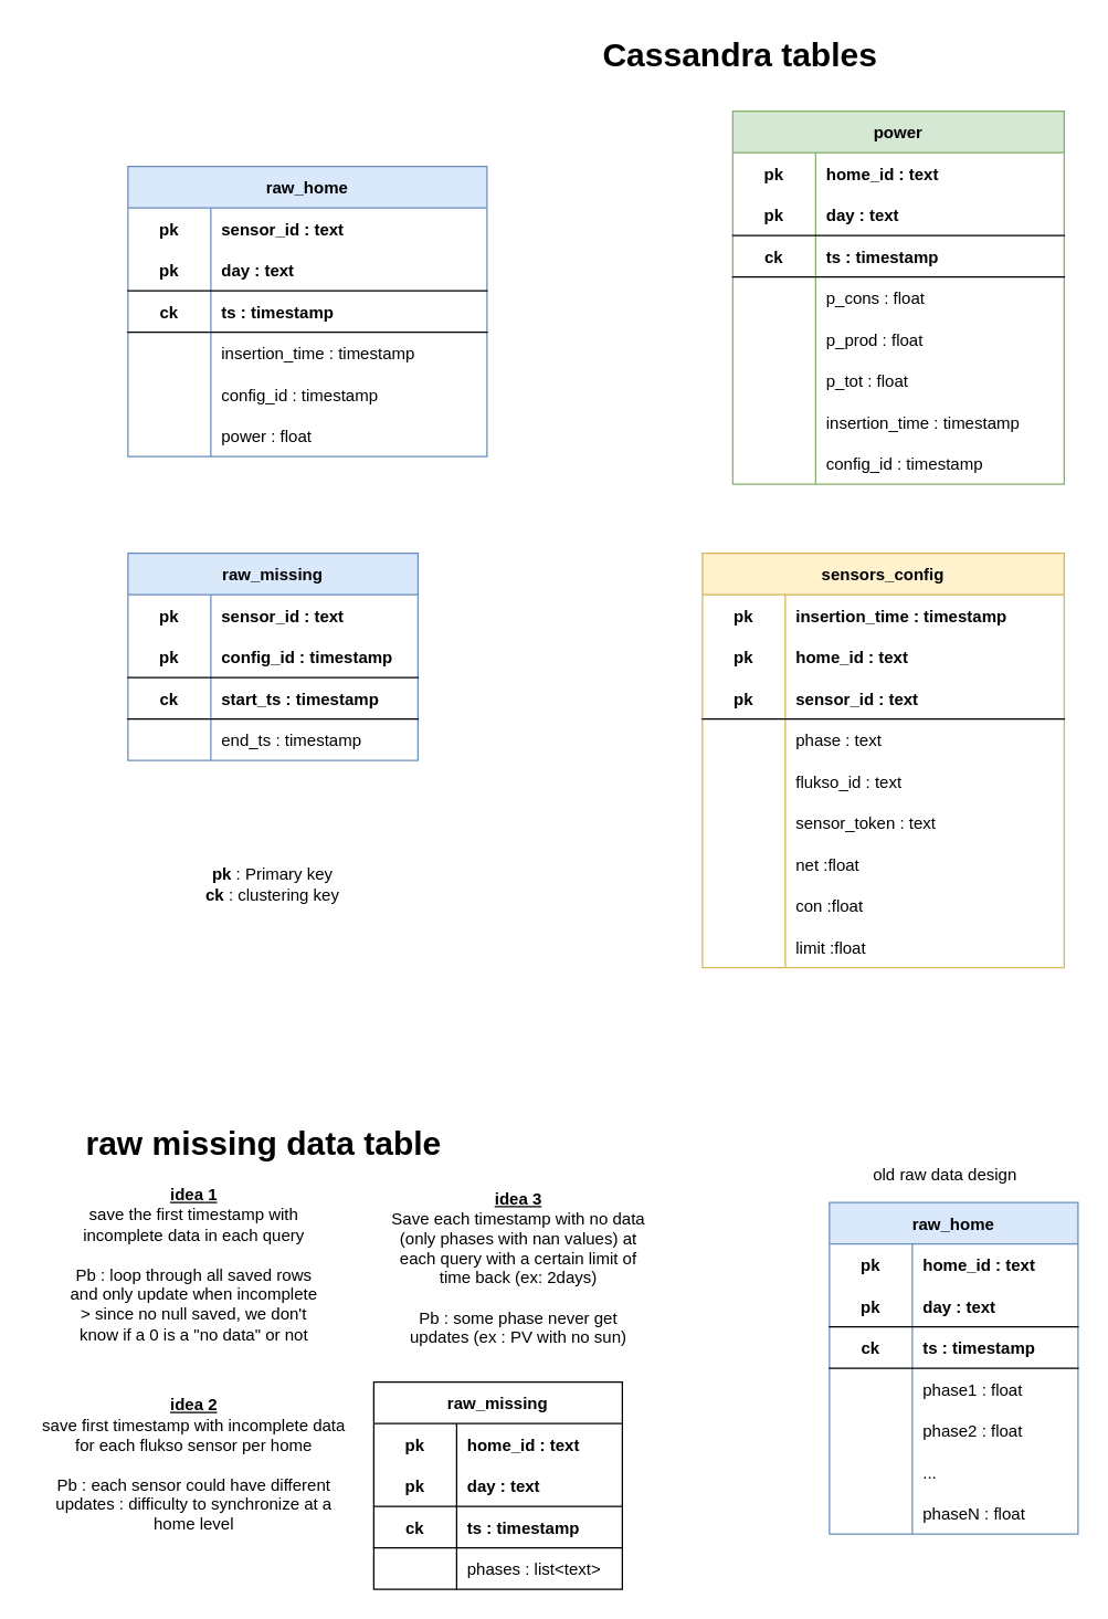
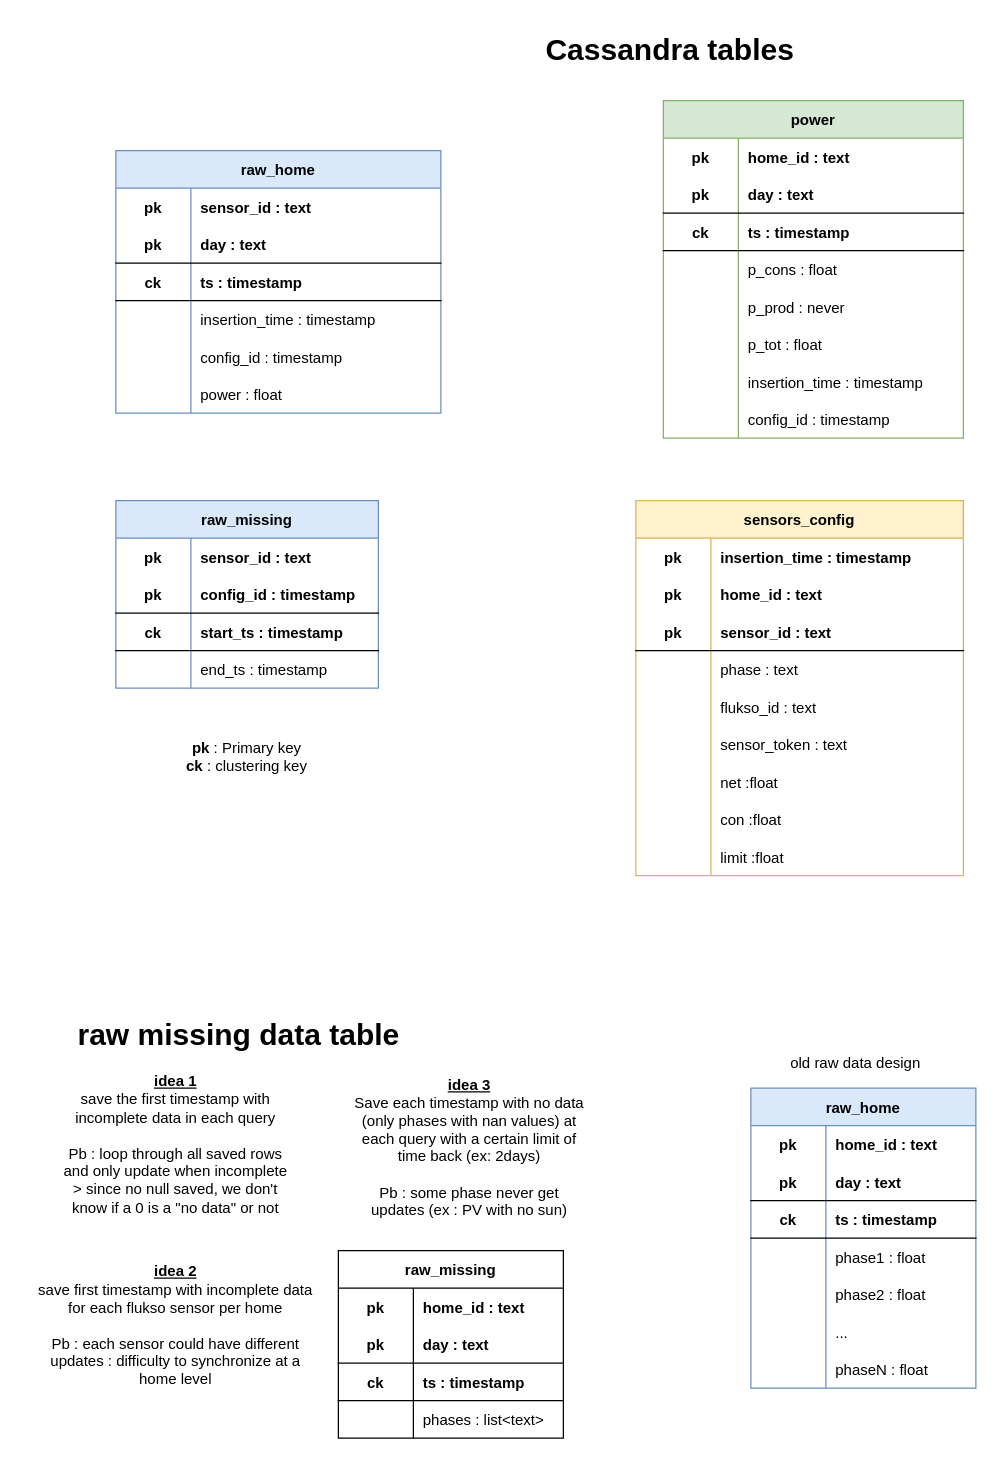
- <mxCell id="39" value="p_prod : float" style="shape=partialRectangle;connectable=0;fillColor=none;top=0;left=0;bottom=0;right=0;align=left;spacingLeft=6;overflow=hidden;" parent="37" vertex="1"><mxGeometry x="60" width="180" height="30" as="geometry"><mxRectangle width="180" height="30" as="alternateBounds" /></mxGeometry></mxCell>
+ <mxCell id="39" value="p_prod : never" style="shape=partialRectangle;connectable=0;fillColor=none;top=0;left=0;bottom=0;right=0;align=left;spacingLeft=6;overflow=hidden;" parent="37" vertex="1"><mxGeometry x="60" width="180" height="30" as="geometry"><mxRectangle width="180" height="30" as="alternateBounds" /></mxGeometry></mxCell>
- <mxCell id="95" value="&lt;div&gt;&lt;b&gt;pk&lt;/b&gt; : Primary key&lt;/div&gt;&lt;div&gt;&lt;b&gt;ck &lt;/b&gt;: clustering key&lt;br&gt;&lt;/div&gt;" style="text;html=1;strokeColor=none;fillColor=none;align=center;verticalAlign=middle;whiteSpace=wrap;rounded=0;" parent="1" vertex="1"><mxGeometry x="134" y="610" width="126" height="60" as="geometry" /></mxCell>
+ <mxCell id="95" value="&lt;div&gt;&lt;b&gt;pk&lt;/b&gt; : Primary key&lt;/div&gt;&lt;div&gt;&lt;b&gt;ck &lt;/b&gt;: clustering key&lt;br&gt;&lt;/div&gt;" style="text;html=1;strokeColor=none;fillColor=none;align=center;verticalAlign=middle;whiteSpace=wrap;rounded=0;" parent="1" vertex="1"><mxGeometry x="134" y="575" width="126" height="60" as="geometry" /></mxCell>
